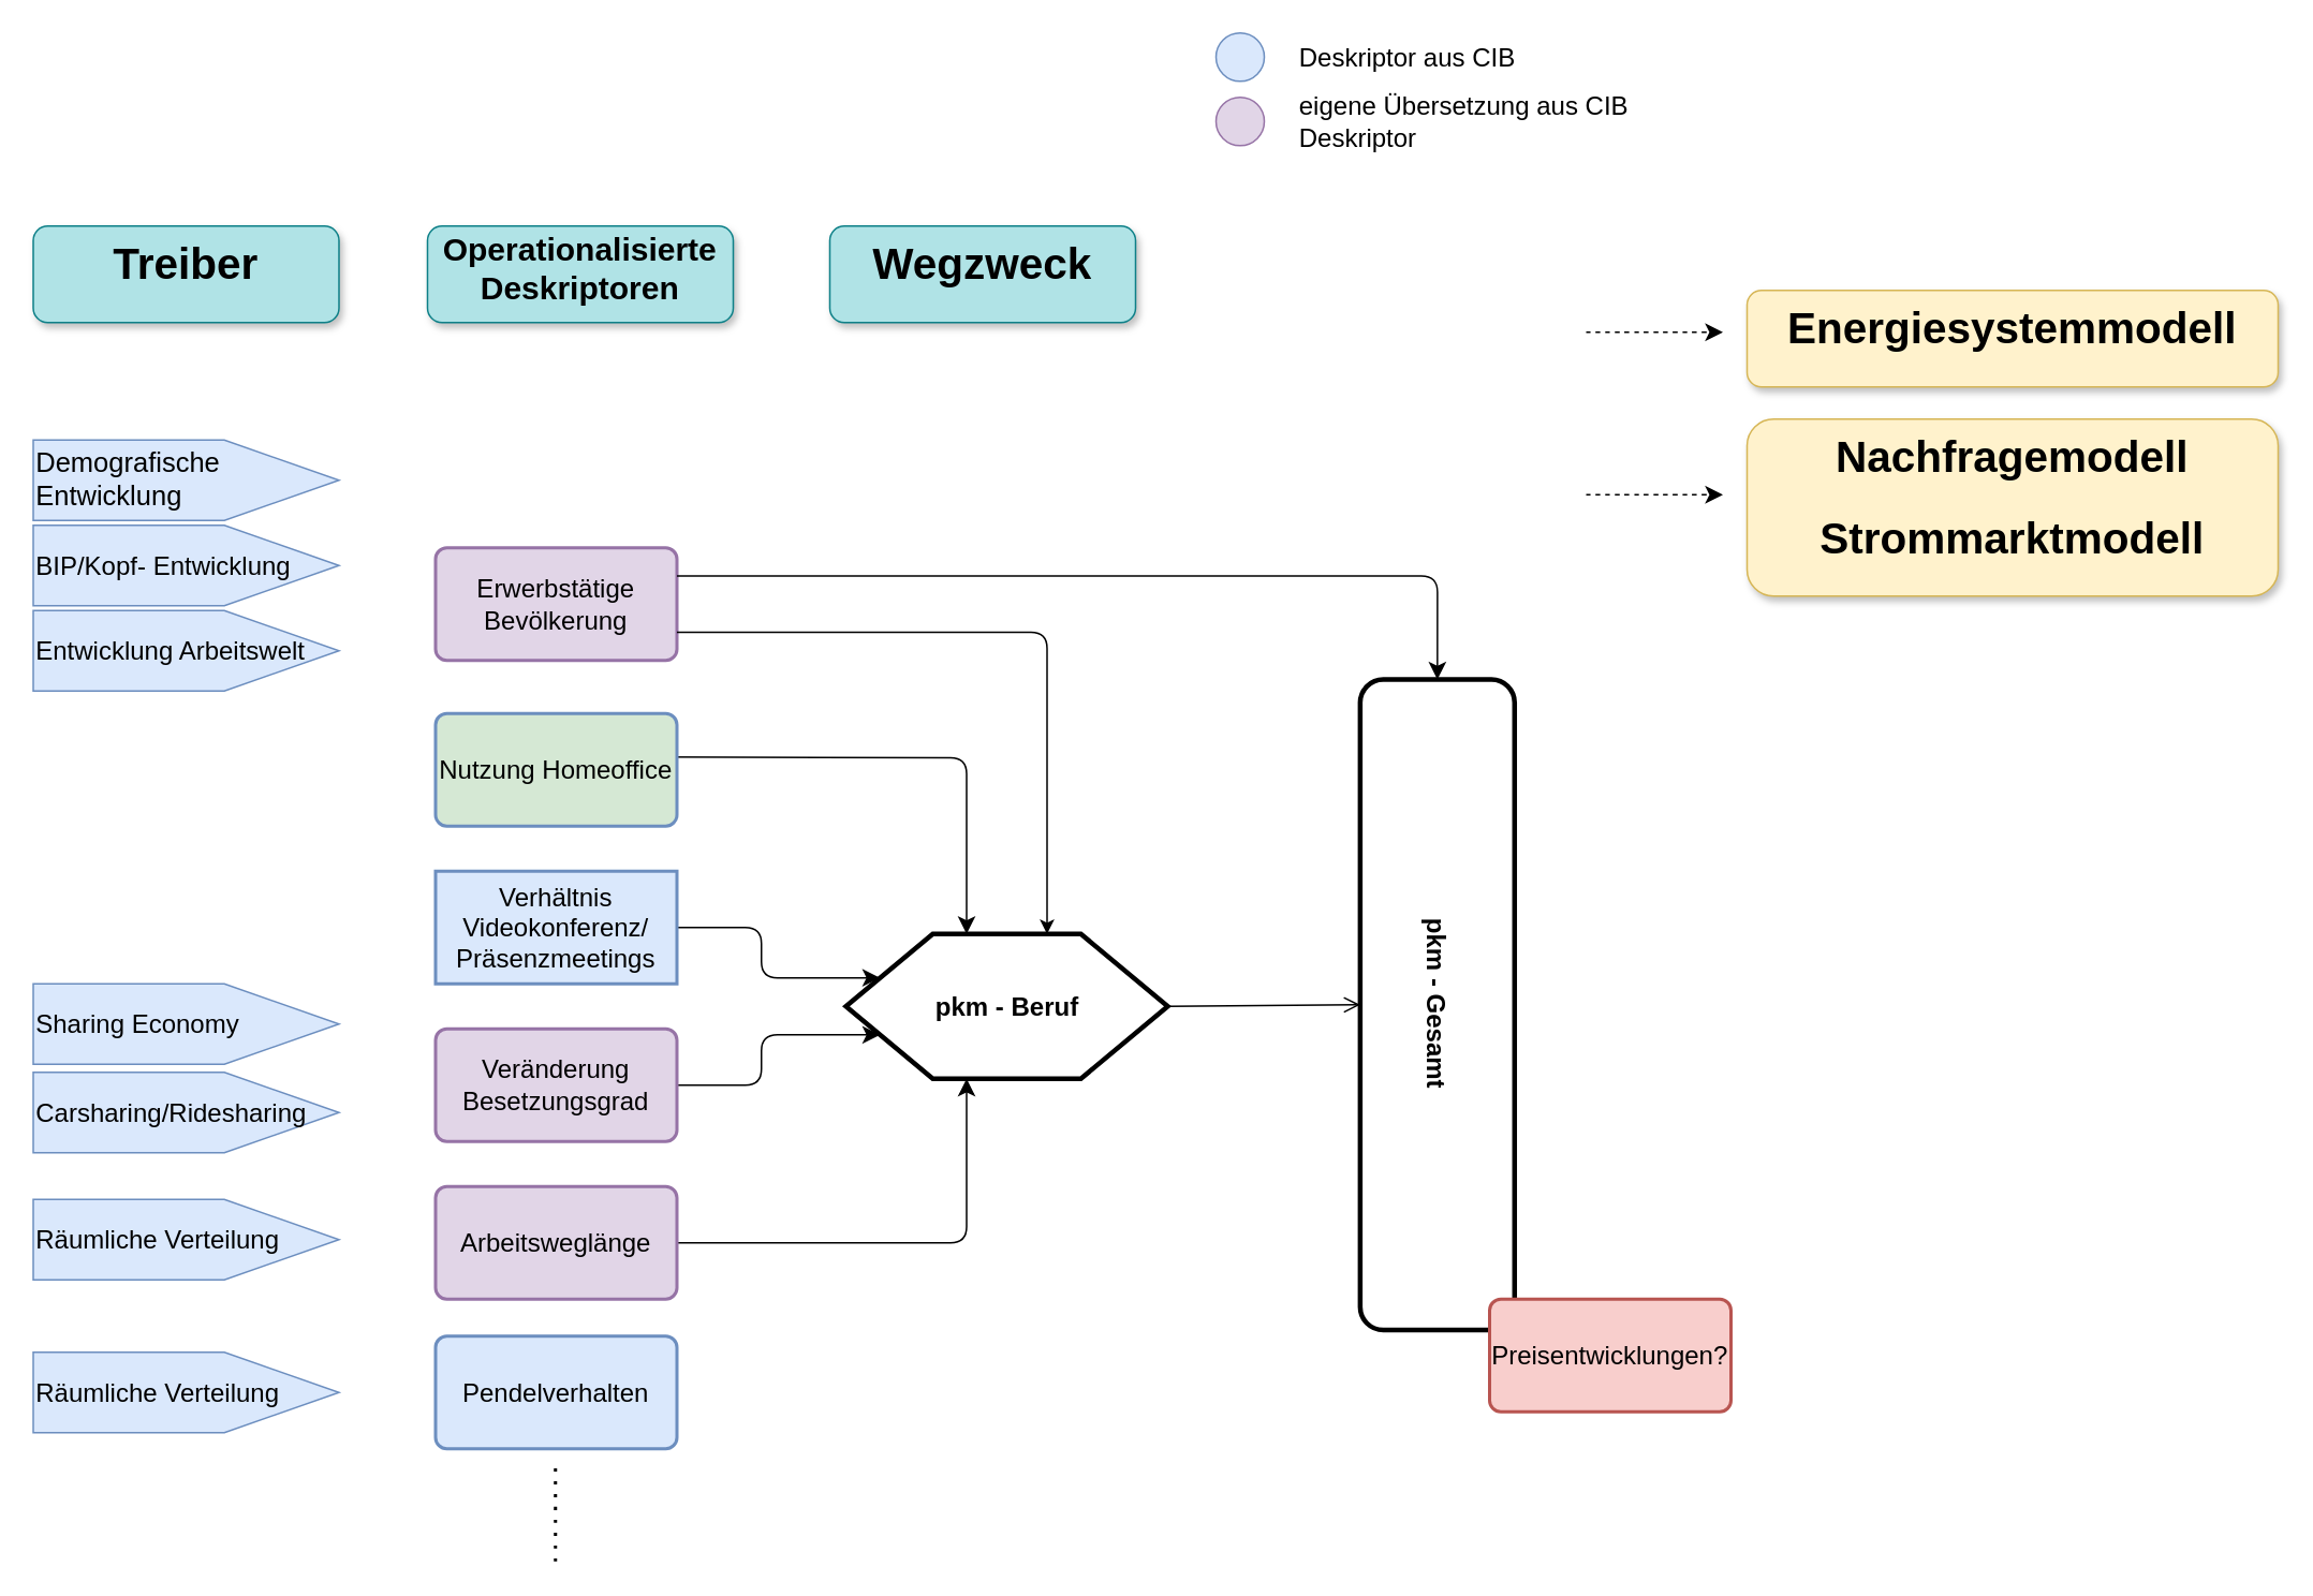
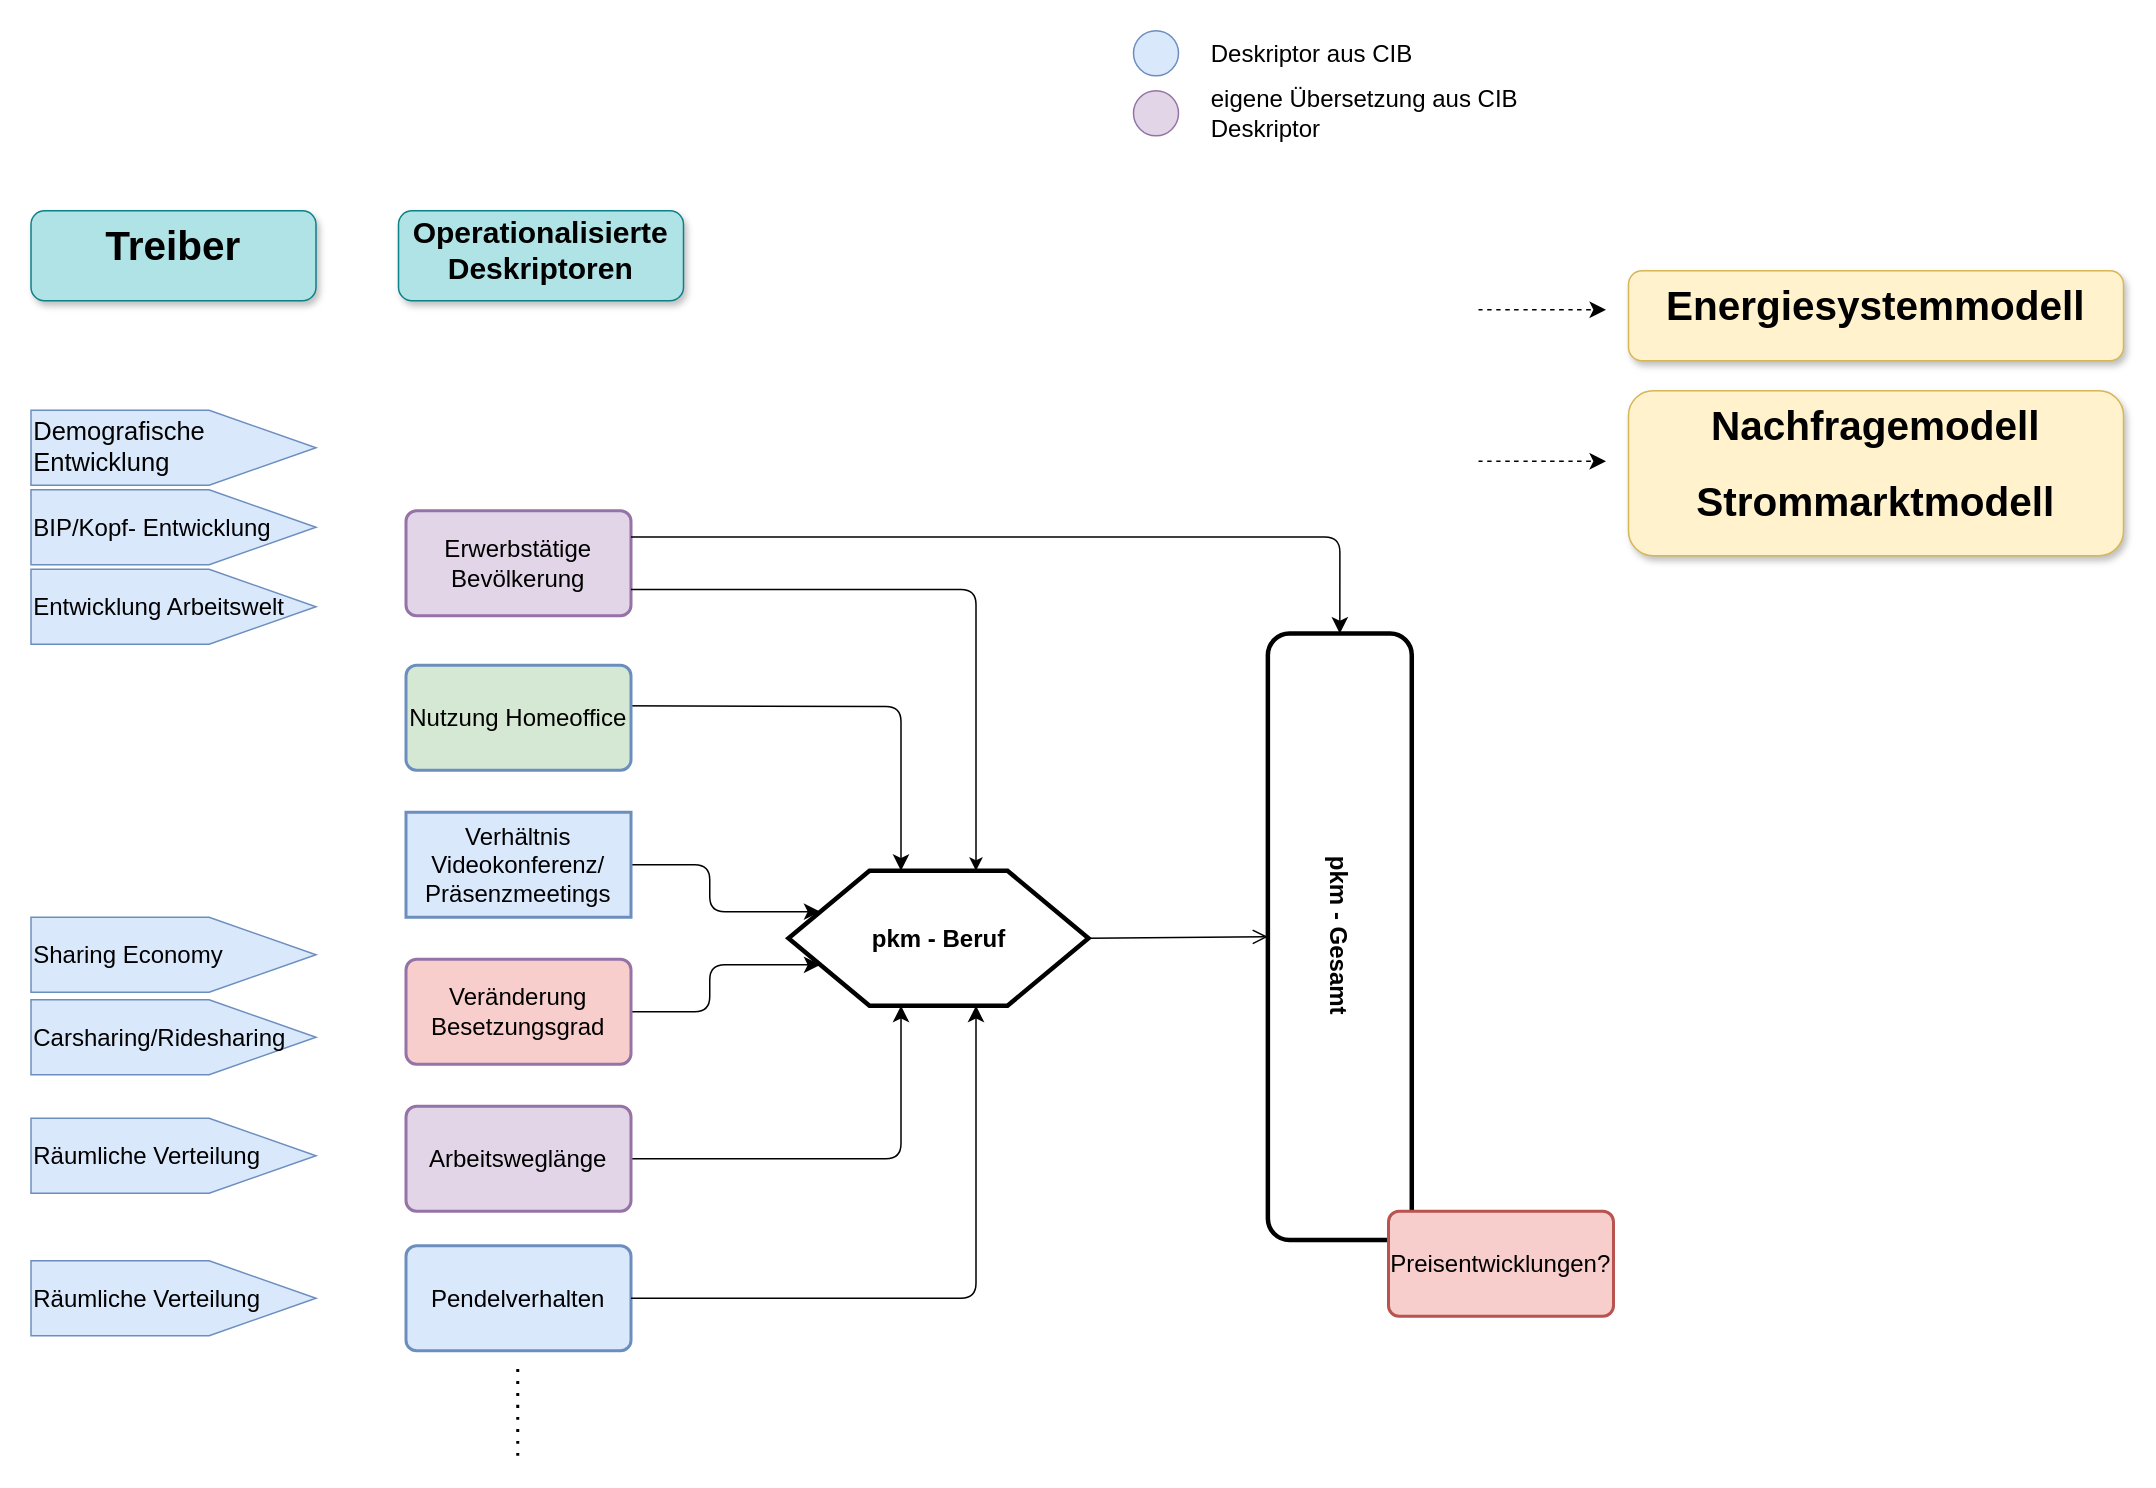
- <mxCell id="4" value="&lt;h1 style=&quot;font-size: 27px;&quot;&gt;&lt;span style=&quot;background-color: initial;&quot;&gt;Wegzweck&lt;/span&gt;&lt;br&gt;&lt;/h1&gt;" style="text;html=1;strokeColor=#0e8088;fillColor=#b0e3e6;spacing=5;spacingTop=-20;whiteSpace=wrap;overflow=hidden;rounded=1;fontSize=27;glass=0;shadow=1;align=center;" parent="1" vertex="1"><mxGeometry x="515" y="140" width="190" height="60" as="geometry" /></mxCell>
- <mxCell id="22" value="Veränderung Besetzungsgrad" style="rounded=1;whiteSpace=wrap;html=1;absoluteArcSize=1;arcSize=14;strokeWidth=2;fontSize=16;labelBackgroundColor=none;fillColor=#e1d5e7;strokeColor=#9673a6;" parent="1" vertex="1"><mxGeometry x="270" y="639" width="150" height="70" as="geometry" /></mxCell>
+ <mxCell id="22" value="Veränderung Besetzungsgrad" style="rounded=1;whiteSpace=wrap;html=1;absoluteArcSize=1;arcSize=14;strokeWidth=2;fontSize=16;labelBackgroundColor=none;fillColor=#f8cecc;strokeColor=#9673a6;" parent="1" vertex="1"><mxGeometry x="270" y="639" width="150" height="70" as="geometry" /></mxCell>
+ <mxCell id="32" style="edgeStyle=orthogonalEdgeStyle;rounded=1;orthogonalLoop=1;jettySize=auto;html=1;fontSize=12;startSize=8;endSize=8;exitX=1;exitY=0.5;exitDx=0;exitDy=0;entryX=0.625;entryY=1;entryDx=0;entryDy=0;" parent="1" source="28" target="14" edge="1"><mxGeometry relative="1" as="geometry"><mxPoint x="425" y="865" as="sourcePoint" /><mxPoint x="644.6" y="520.18" as="targetPoint" /></mxGeometry></mxCell>
